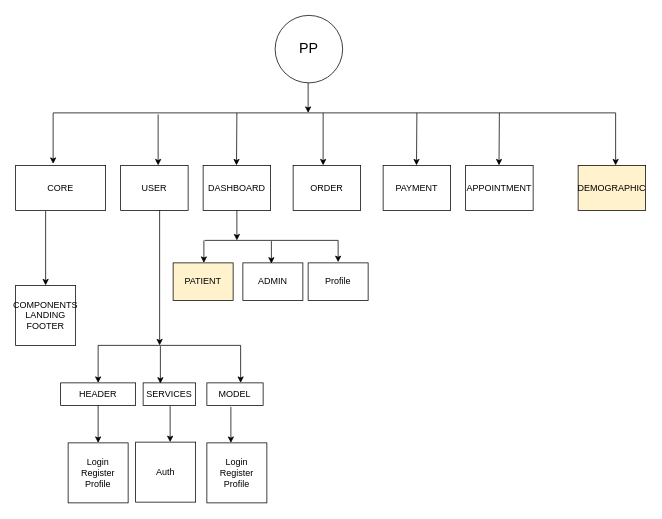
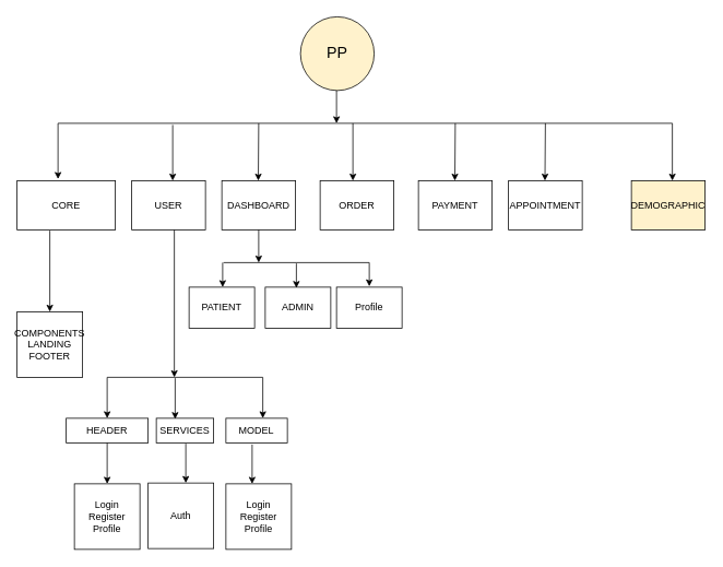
- <mxCell id="2" value="&lt;font style=&quot;font-size: 19px&quot;&gt;PP&lt;/font&gt;" style="ellipse;whiteSpace=wrap;html=1;aspect=fixed;" vertex="1" parent="1"><mxGeometry x="366" y="20" width="90" height="90" as="geometry" /></mxCell>
+ <mxCell id="2" value="&lt;font style=&quot;font-size: 19px&quot;&gt;PP&lt;/font&gt;" style="ellipse;whiteSpace=wrap;html=1;aspect=fixed;fillColor=#fff2cc;" vertex="1" parent="1"><mxGeometry x="366" y="20" width="90" height="90" as="geometry" /></mxCell>
- <mxCell id="20" value="PATIENT" style="rounded=0;whiteSpace=wrap;html=1;fillColor=#fff2cc;" vertex="1" parent="1"><mxGeometry x="230" y="350" width="80" height="50" as="geometry" /></mxCell>
+ <mxCell id="20" value="PATIENT" style="rounded=0;whiteSpace=wrap;html=1;" vertex="1" parent="1"><mxGeometry x="230" y="350" width="80" height="50" as="geometry" /></mxCell>
